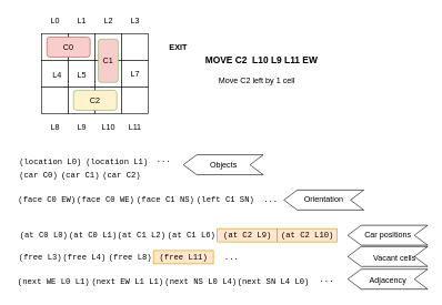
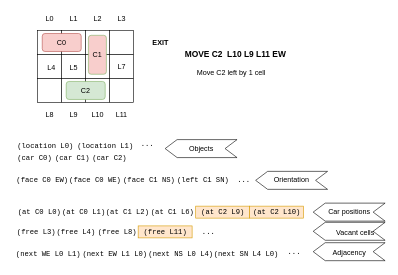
- <mxCell id="17" value="C2" style="rounded=1;whiteSpace=wrap;html=1;fillColor=#fff2cc;strokeColor=#82b366;" vertex="1" parent="1"><mxGeometry x="110" y="135" width="65" height="30" as="geometry" /></mxCell>
+ <mxCell id="17" value="C2" style="rounded=1;whiteSpace=wrap;html=1;fillColor=#d5e8d4;strokeColor=#82b366;" vertex="1" parent="1"><mxGeometry x="110" y="135" width="65" height="30" as="geometry" /></mxCell>
- <mxCell id="50" value="&lt;font face=&quot;Courier New&quot;&gt;(next EW L1 L1)&lt;br&gt;&lt;/font&gt;" style="text;html=1;align=center;verticalAlign=middle;resizable=0;points=[];autosize=1;" vertex="1" parent="1"><mxGeometry x="131" y="412" width="120" height="20" as="geometry" /></mxCell>
+ <mxCell id="50" value="&lt;font face=&quot;Courier New&quot;&gt;(next EW L1 L0)&lt;br&gt;&lt;/font&gt;" style="text;html=1;align=center;verticalAlign=middle;resizable=0;points=[];autosize=1;" vertex="1" parent="1"><mxGeometry x="131" y="412" width="120" height="20" as="geometry" /></mxCell>
